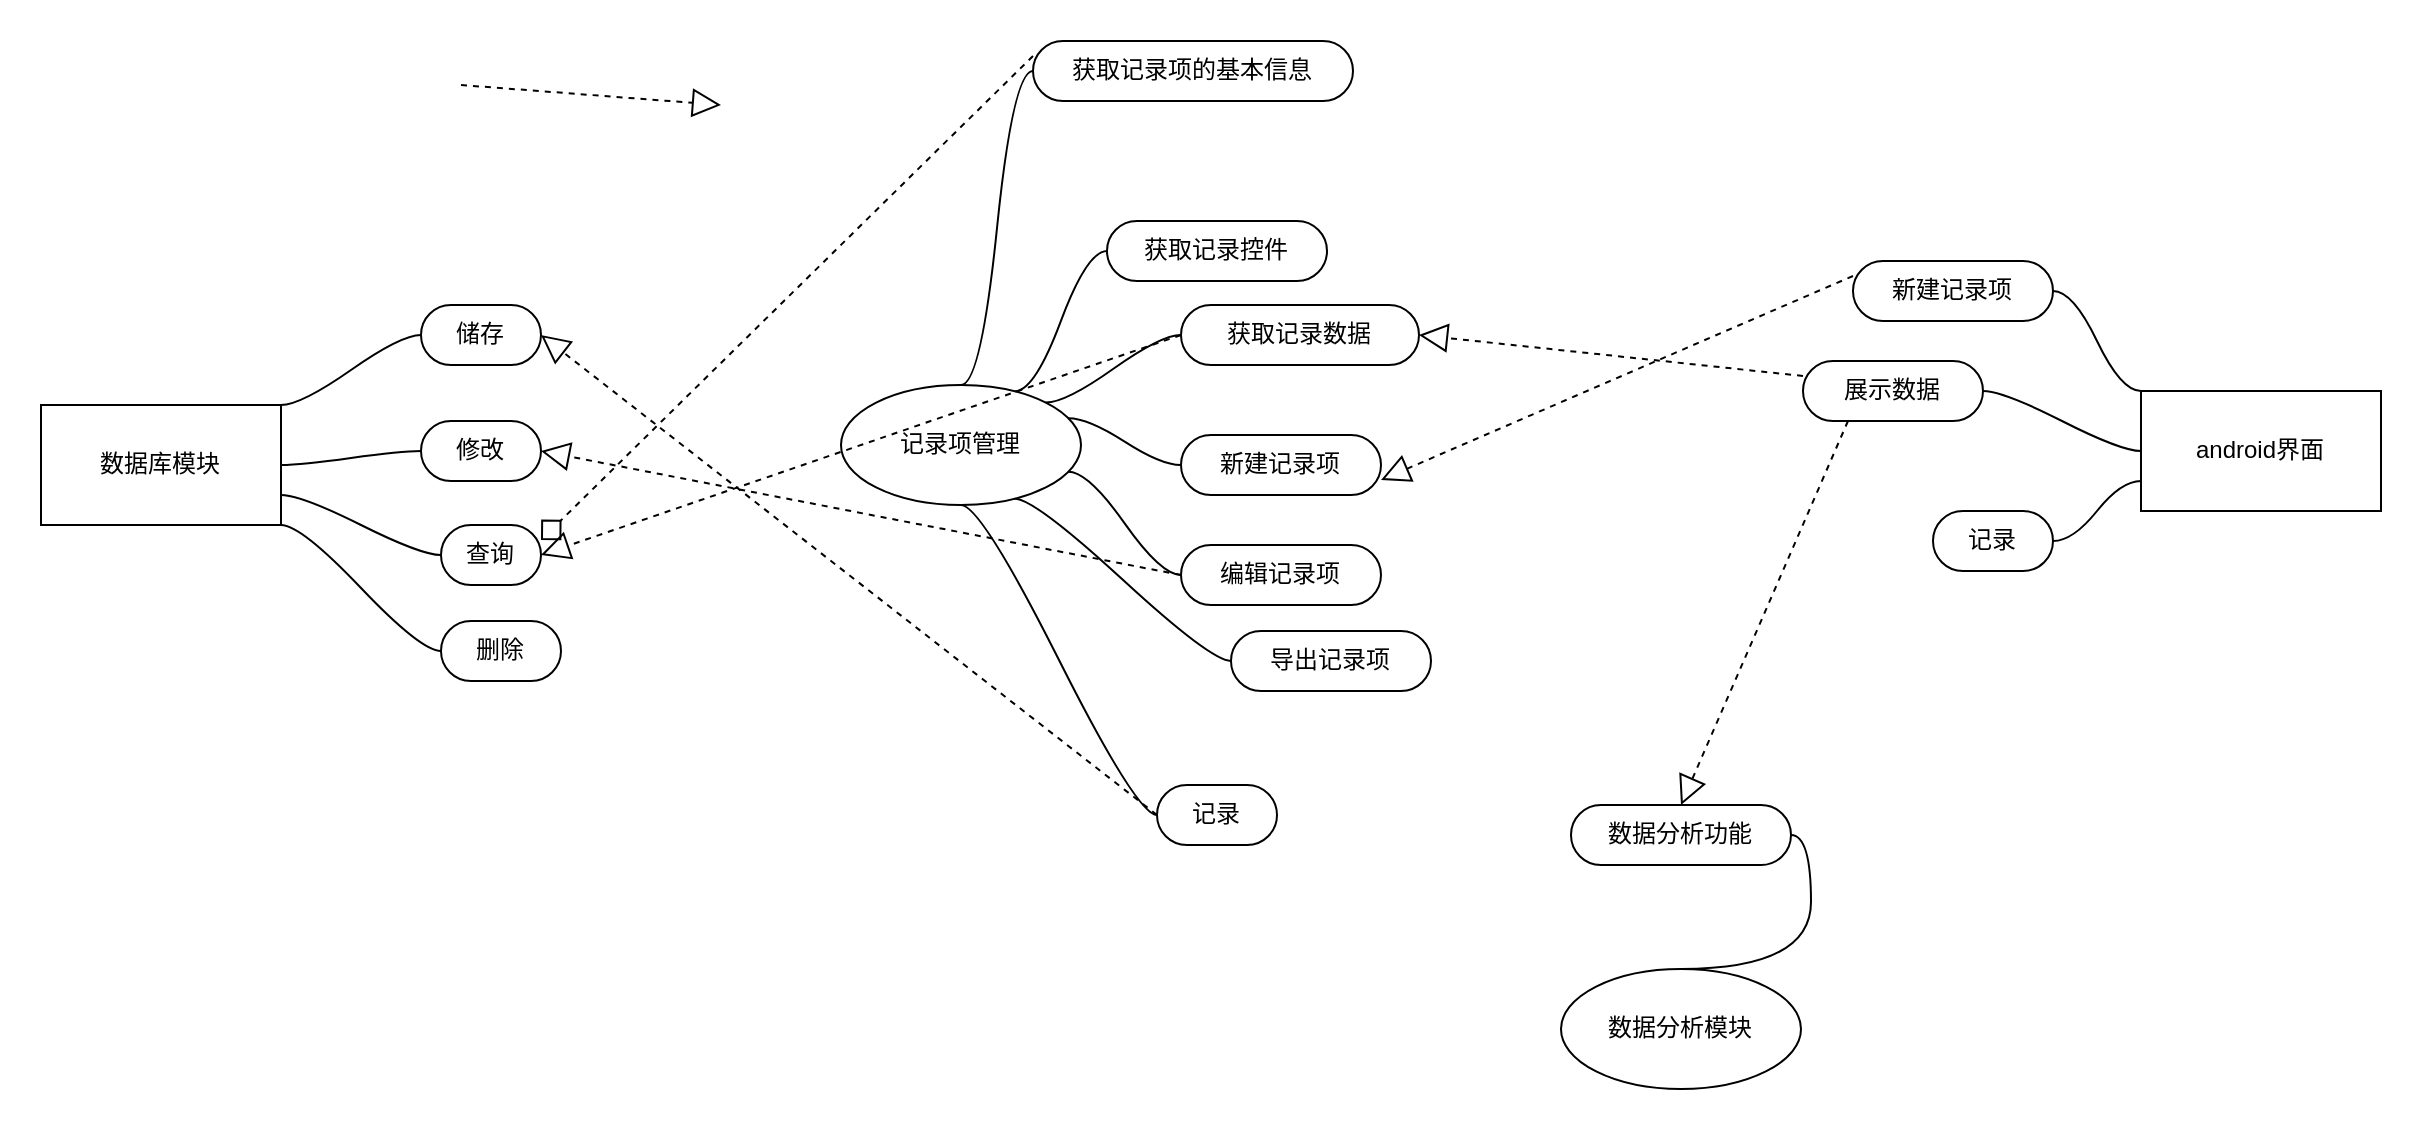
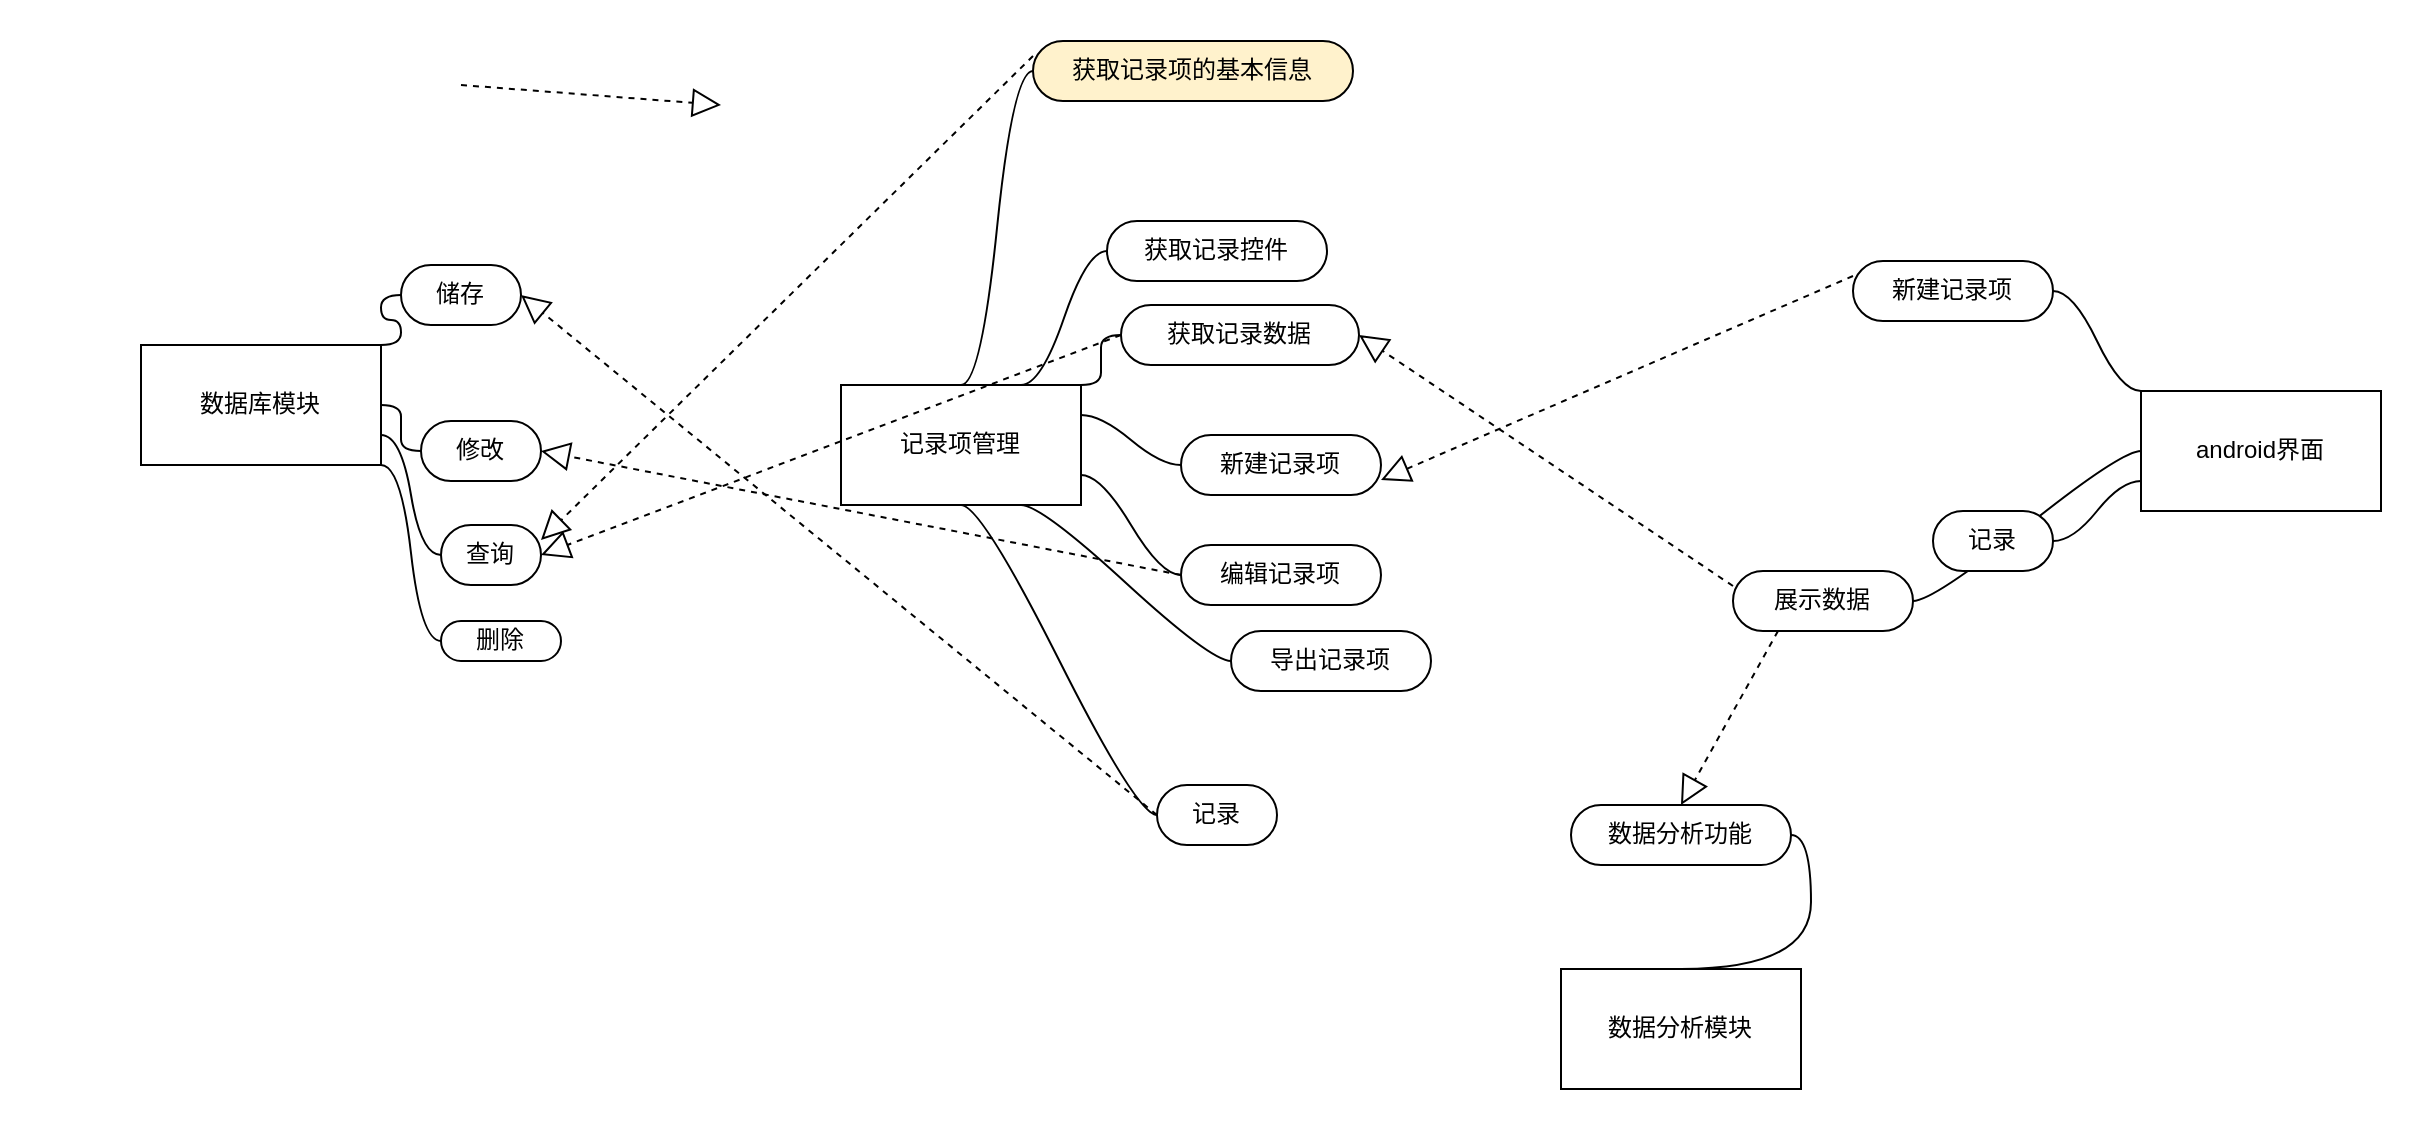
- <mxCell id="18" value="获取记录项的基本信息" style="whiteSpace=wrap;html=1;rounded=1;arcSize=50;align=center;verticalAlign=middle;strokeWidth=1;autosize=1;spacing=4;treeFolding=1;treeMoving=1;newEdgeStyle={&quot;edgeStyle&quot;:&quot;entityRelationEdgeStyle&quot;,&quot;startArrow&quot;:&quot;none&quot;,&quot;endArrow&quot;:&quot;none&quot;,&quot;segment&quot;:10,&quot;curved&quot;:1};" vertex="1" parent="1"><mxGeometry x="516" y="20" width="160" height="30" as="geometry" /></mxCell>
+ <mxCell id="18" value="获取记录项的基本信息" style="whiteSpace=wrap;html=1;rounded=1;arcSize=50;align=center;verticalAlign=middle;strokeWidth=1;autosize=1;spacing=4;treeFolding=1;treeMoving=1;newEdgeStyle={&quot;edgeStyle&quot;:&quot;entityRelationEdgeStyle&quot;,&quot;startArrow&quot;:&quot;none&quot;,&quot;endArrow&quot;:&quot;none&quot;,&quot;segment&quot;:10,&quot;curved&quot;:1};fillColor=#fff2cc;" vertex="1" parent="1"><mxGeometry x="516" y="20" width="160" height="30" as="geometry" /></mxCell>
- <mxCell id="3" value="储存" style="whiteSpace=wrap;html=1;rounded=1;arcSize=50;align=center;verticalAlign=middle;strokeWidth=1;autosize=1;spacing=4;treeFolding=1;treeMoving=1;newEdgeStyle={&quot;edgeStyle&quot;:&quot;entityRelationEdgeStyle&quot;,&quot;startArrow&quot;:&quot;none&quot;,&quot;endArrow&quot;:&quot;none&quot;,&quot;segment&quot;:10,&quot;curved&quot;:1};" vertex="1" parent="1"><mxGeometry x="210" y="152" width="60" height="30" as="geometry" /></mxCell>
+ <mxCell id="3" value="储存" style="whiteSpace=wrap;html=1;rounded=1;arcSize=50;align=center;verticalAlign=middle;strokeWidth=1;autosize=1;spacing=4;treeFolding=1;treeMoving=1;newEdgeStyle={&quot;edgeStyle&quot;:&quot;entityRelationEdgeStyle&quot;,&quot;startArrow&quot;:&quot;none&quot;,&quot;endArrow&quot;:&quot;none&quot;,&quot;segment&quot;:10,&quot;curved&quot;:1};" vertex="1" parent="1"><mxGeometry x="200" y="132" width="60" height="30" as="geometry" /></mxCell>
- <mxCell id="14" value="获取记录数据" style="whiteSpace=wrap;html=1;rounded=1;arcSize=50;align=center;verticalAlign=middle;strokeWidth=1;autosize=1;spacing=4;treeFolding=1;treeMoving=1;newEdgeStyle={&quot;edgeStyle&quot;:&quot;entityRelationEdgeStyle&quot;,&quot;startArrow&quot;:&quot;none&quot;,&quot;endArrow&quot;:&quot;none&quot;,&quot;segment&quot;:10,&quot;curved&quot;:1};" vertex="1" parent="1"><mxGeometry x="590" y="152" width="119" height="30" as="geometry" /></mxCell>
+ <mxCell id="14" value="获取记录数据" style="whiteSpace=wrap;html=1;rounded=1;arcSize=50;align=center;verticalAlign=middle;strokeWidth=1;autosize=1;spacing=4;treeFolding=1;treeMoving=1;newEdgeStyle={&quot;edgeStyle&quot;:&quot;entityRelationEdgeStyle&quot;,&quot;startArrow&quot;:&quot;none&quot;,&quot;endArrow&quot;:&quot;none&quot;,&quot;segment&quot;:10,&quot;curved&quot;:1};" vertex="1" parent="1"><mxGeometry x="560" y="152" width="119" height="30" as="geometry" /></mxCell>
- <mxCell id="27" value="展示数据" style="whiteSpace=wrap;html=1;rounded=1;arcSize=50;align=center;verticalAlign=middle;strokeWidth=1;autosize=1;spacing=4;treeFolding=1;treeMoving=1;newEdgeStyle={&quot;edgeStyle&quot;:&quot;entityRelationEdgeStyle&quot;,&quot;startArrow&quot;:&quot;none&quot;,&quot;endArrow&quot;:&quot;none&quot;,&quot;segment&quot;:10,&quot;curved&quot;:1};" vertex="1" parent="1"><mxGeometry x="901" y="180" width="90" height="30" as="geometry" /></mxCell>
+ <mxCell id="27" value="展示数据" style="whiteSpace=wrap;html=1;rounded=1;arcSize=50;align=center;verticalAlign=middle;strokeWidth=1;autosize=1;spacing=4;treeFolding=1;treeMoving=1;newEdgeStyle={&quot;edgeStyle&quot;:&quot;entityRelationEdgeStyle&quot;,&quot;startArrow&quot;:&quot;none&quot;,&quot;endArrow&quot;:&quot;none&quot;,&quot;segment&quot;:10,&quot;curved&quot;:1};" vertex="1" parent="1"><mxGeometry x="866" y="285" width="90" height="30" as="geometry" /></mxCell>
- <mxCell id="11" value="记录项管理" style="ellipse;whiteSpace=wrap;html=1;" vertex="1" parent="1"><mxGeometry x="420" y="192" width="120" height="60" as="geometry" /></mxCell>
+ <mxCell id="11" value="记录项管理" style="rounded=0;whiteSpace=wrap;html=1;" vertex="1" parent="1"><mxGeometry x="420" y="192" width="120" height="60" as="geometry" /></mxCell>
- <mxCell id="2" value="数据库模块" style="rounded=0;whiteSpace=wrap;html=1;" vertex="1" parent="1"><mxGeometry x="20" y="202" width="120" height="60" as="geometry" /></mxCell>
+ <mxCell id="2" value="数据库模块" style="rounded=0;whiteSpace=wrap;html=1;" vertex="1" parent="1"><mxGeometry x="70" y="172" width="120" height="60" as="geometry" /></mxCell>
- <mxCell id="34" value="" style="endArrow=diamond;dashed=1;endFill=0;endSize=12;html=1;exitX=0;exitY=0.25;exitDx=0;exitDy=0;entryX=1;entryY=0.25;entryDx=0;entryDy=0;" edge="1" parent="1" source="18" target="7"><mxGeometry width="160" relative="1" as="geometry"><mxPoint x="270" y="62" as="sourcePoint" /><mxPoint x="430" y="332" as="targetPoint" /></mxGeometry></mxCell>
+ <mxCell id="34" value="" style="endArrow=block;dashed=1;endFill=0;endSize=12;html=1;exitX=0;exitY=0.25;exitDx=0;exitDy=0;entryX=1;entryY=0.25;entryDx=0;entryDy=0;" edge="1" parent="1" source="18" target="7"><mxGeometry width="160" relative="1" as="geometry"><mxPoint x="270" y="62" as="sourcePoint" /><mxPoint x="430" y="332" as="targetPoint" /></mxGeometry></mxCell>
- <mxCell id="9" value="删除" style="whiteSpace=wrap;html=1;rounded=1;arcSize=50;align=center;verticalAlign=middle;strokeWidth=1;autosize=1;spacing=4;treeFolding=1;treeMoving=1;newEdgeStyle={&quot;edgeStyle&quot;:&quot;entityRelationEdgeStyle&quot;,&quot;startArrow&quot;:&quot;none&quot;,&quot;endArrow&quot;:&quot;none&quot;,&quot;segment&quot;:10,&quot;curved&quot;:1};" vertex="1" parent="1"><mxGeometry x="220" y="310" width="60" height="30" as="geometry" /></mxCell>
+ <mxCell id="9" value="删除" style="whiteSpace=wrap;html=1;rounded=1;arcSize=50;align=center;verticalAlign=middle;strokeWidth=1;autosize=1;spacing=4;treeFolding=1;treeMoving=1;newEdgeStyle={&quot;edgeStyle&quot;:&quot;entityRelationEdgeStyle&quot;,&quot;startArrow&quot;:&quot;none&quot;,&quot;endArrow&quot;:&quot;none&quot;,&quot;segment&quot;:10,&quot;curved&quot;:1};" vertex="1" parent="1"><mxGeometry x="220" y="310" width="60" height="20" as="geometry" /></mxCell>
- <mxCell id="31" value="数据分析模块" style="ellipse;whiteSpace=wrap;html=1;" vertex="1" parent="1"><mxGeometry x="780" y="484" width="120" height="60" as="geometry" /></mxCell>
+ <mxCell id="31" value="数据分析模块" style="rounded=0;whiteSpace=wrap;html=1;" vertex="1" parent="1"><mxGeometry x="780" y="484" width="120" height="60" as="geometry" /></mxCell>
